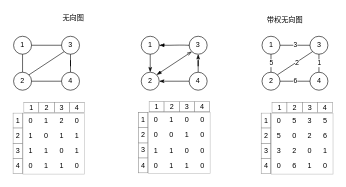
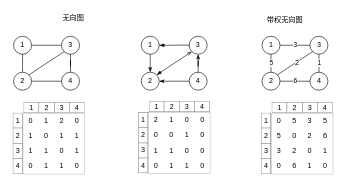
- <mxCell id="27" value="&lt;table border=&quot;0&quot; width=&quot;100%&quot; style=&quot;width: 100% ; height: 100% ; border-collapse: collapse&quot;&gt;&lt;tbody&gt;&lt;tr&gt;&lt;td align=&quot;center&quot;&gt;0&lt;/td&gt;&lt;td align=&quot;center&quot;&gt;1&lt;/td&gt;&lt;td align=&quot;center&quot;&gt;0&lt;/td&gt;&lt;td style=&quot;text-align: center&quot;&gt;0&lt;/td&gt;&lt;/tr&gt;&lt;tr&gt;&lt;td align=&quot;center&quot;&gt;0&lt;/td&gt;&lt;td align=&quot;center&quot;&gt;0&lt;/td&gt;&lt;td align=&quot;center&quot;&gt;1&lt;/td&gt;&lt;td style=&quot;text-align: center&quot;&gt;0&lt;/td&gt;&lt;/tr&gt;&lt;tr&gt;&lt;td align=&quot;center&quot;&gt;1&lt;/td&gt;&lt;td align=&quot;center&quot;&gt;1&lt;/td&gt;&lt;td align=&quot;center&quot;&gt;0&lt;/td&gt;&lt;td style=&quot;text-align: center&quot;&gt;0&lt;/td&gt;&lt;/tr&gt;&lt;tr&gt;&lt;td style=&quot;text-align: center&quot;&gt;0&lt;/td&gt;&lt;td style=&quot;text-align: center&quot;&gt;1&lt;/td&gt;&lt;td style=&quot;text-align: center&quot;&gt;1&lt;/td&gt;&lt;td style=&quot;text-align: center&quot;&gt;0&lt;/td&gt;&lt;/tr&gt;&lt;/tbody&gt;&lt;/table&gt;" style="text;html=1;strokeColor=#c0c0c0;fillColor=none;overflow=fill;" vertex="1" parent="26"><mxGeometry x="17.143" y="18.462" width="102.857" height="101.538" as="geometry" /></mxCell>
+ <mxCell id="27" value="&lt;table border=&quot;0&quot; width=&quot;100%&quot; style=&quot;width: 100% ; height: 100% ; border-collapse: collapse&quot;&gt;&lt;tbody&gt;&lt;tr&gt;&lt;td align=&quot;center&quot;&gt;2&lt;/td&gt;&lt;td align=&quot;center&quot;&gt;1&lt;/td&gt;&lt;td align=&quot;center&quot;&gt;0&lt;/td&gt;&lt;td style=&quot;text-align: center&quot;&gt;0&lt;/td&gt;&lt;/tr&gt;&lt;tr&gt;&lt;td align=&quot;center&quot;&gt;0&lt;/td&gt;&lt;td align=&quot;center&quot;&gt;0&lt;/td&gt;&lt;td align=&quot;center&quot;&gt;1&lt;/td&gt;&lt;td style=&quot;text-align: center&quot;&gt;0&lt;/td&gt;&lt;/tr&gt;&lt;tr&gt;&lt;td align=&quot;center&quot;&gt;1&lt;/td&gt;&lt;td align=&quot;center&quot;&gt;1&lt;/td&gt;&lt;td align=&quot;center&quot;&gt;0&lt;/td&gt;&lt;td style=&quot;text-align: center&quot;&gt;0&lt;/td&gt;&lt;/tr&gt;&lt;tr&gt;&lt;td style=&quot;text-align: center&quot;&gt;0&lt;/td&gt;&lt;td style=&quot;text-align: center&quot;&gt;1&lt;/td&gt;&lt;td style=&quot;text-align: center&quot;&gt;1&lt;/td&gt;&lt;td style=&quot;text-align: center&quot;&gt;0&lt;/td&gt;&lt;/tr&gt;&lt;/tbody&gt;&lt;/table&gt;" style="text;html=1;strokeColor=#c0c0c0;fillColor=none;overflow=fill;" vertex="1" parent="26"><mxGeometry x="17.143" y="18.462" width="102.857" height="101.538" as="geometry" /></mxCell>
